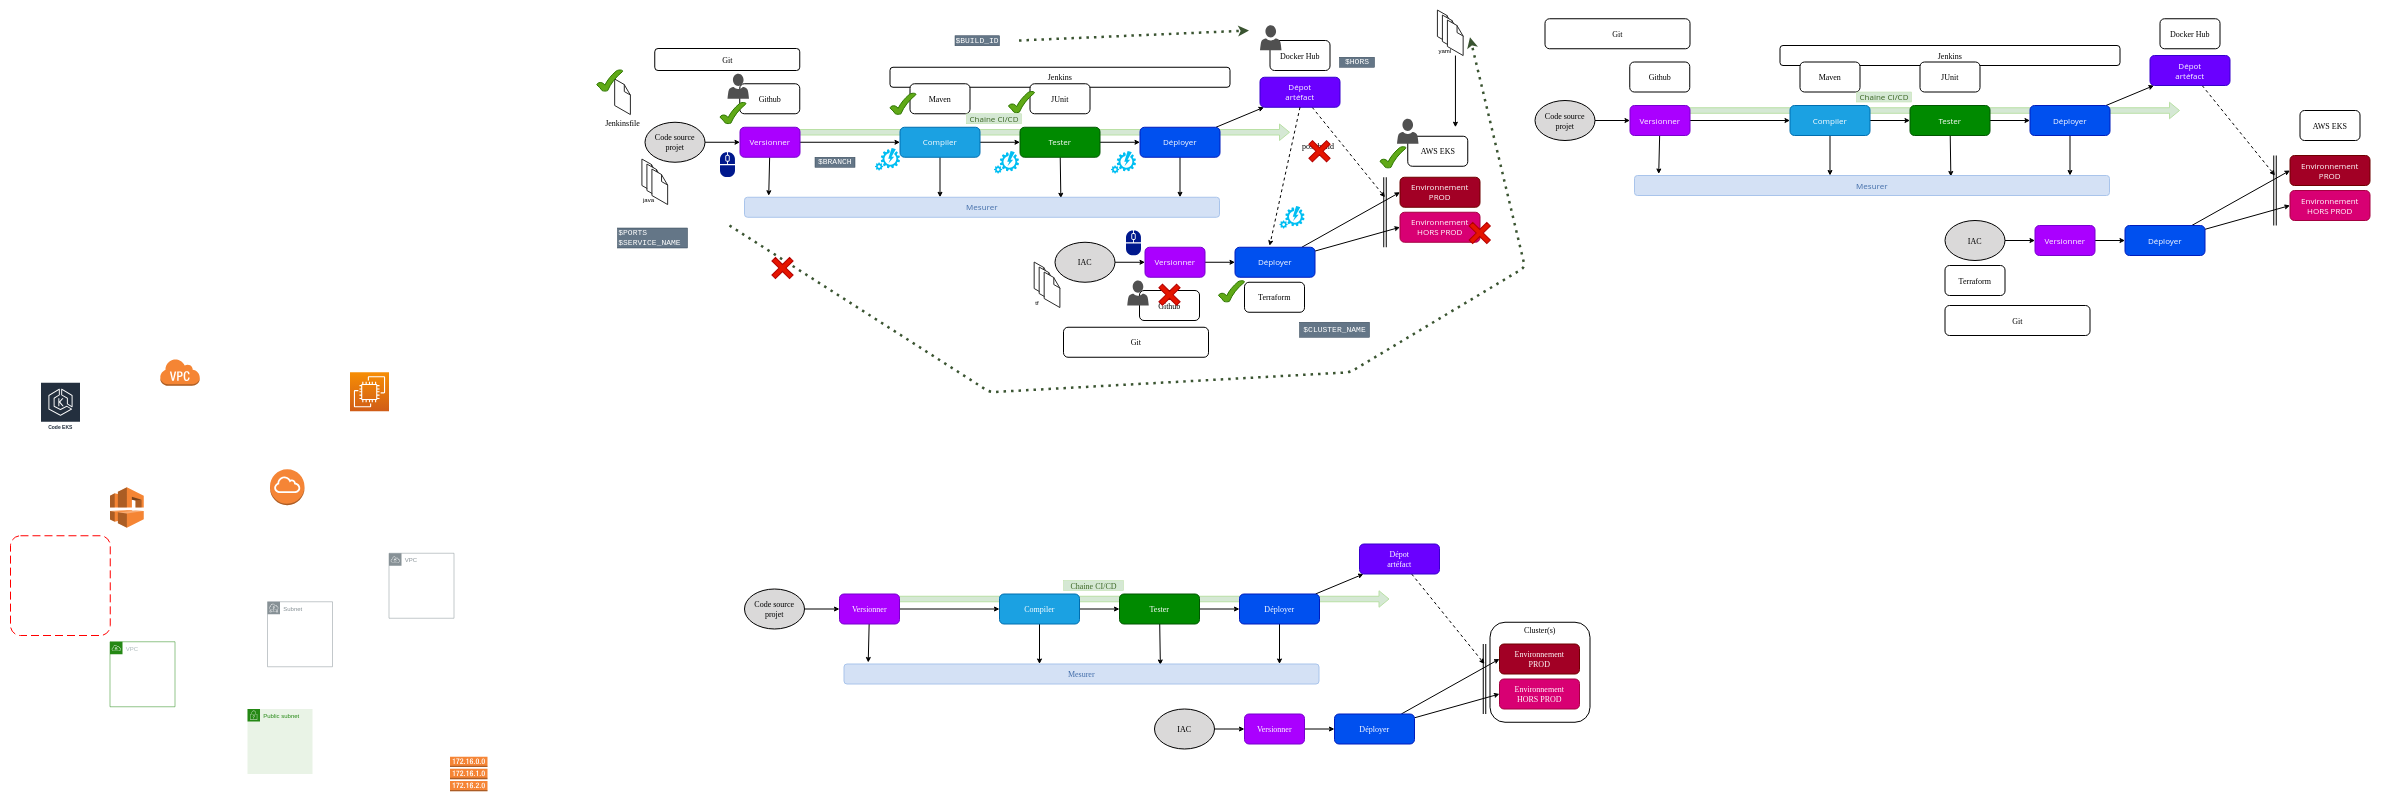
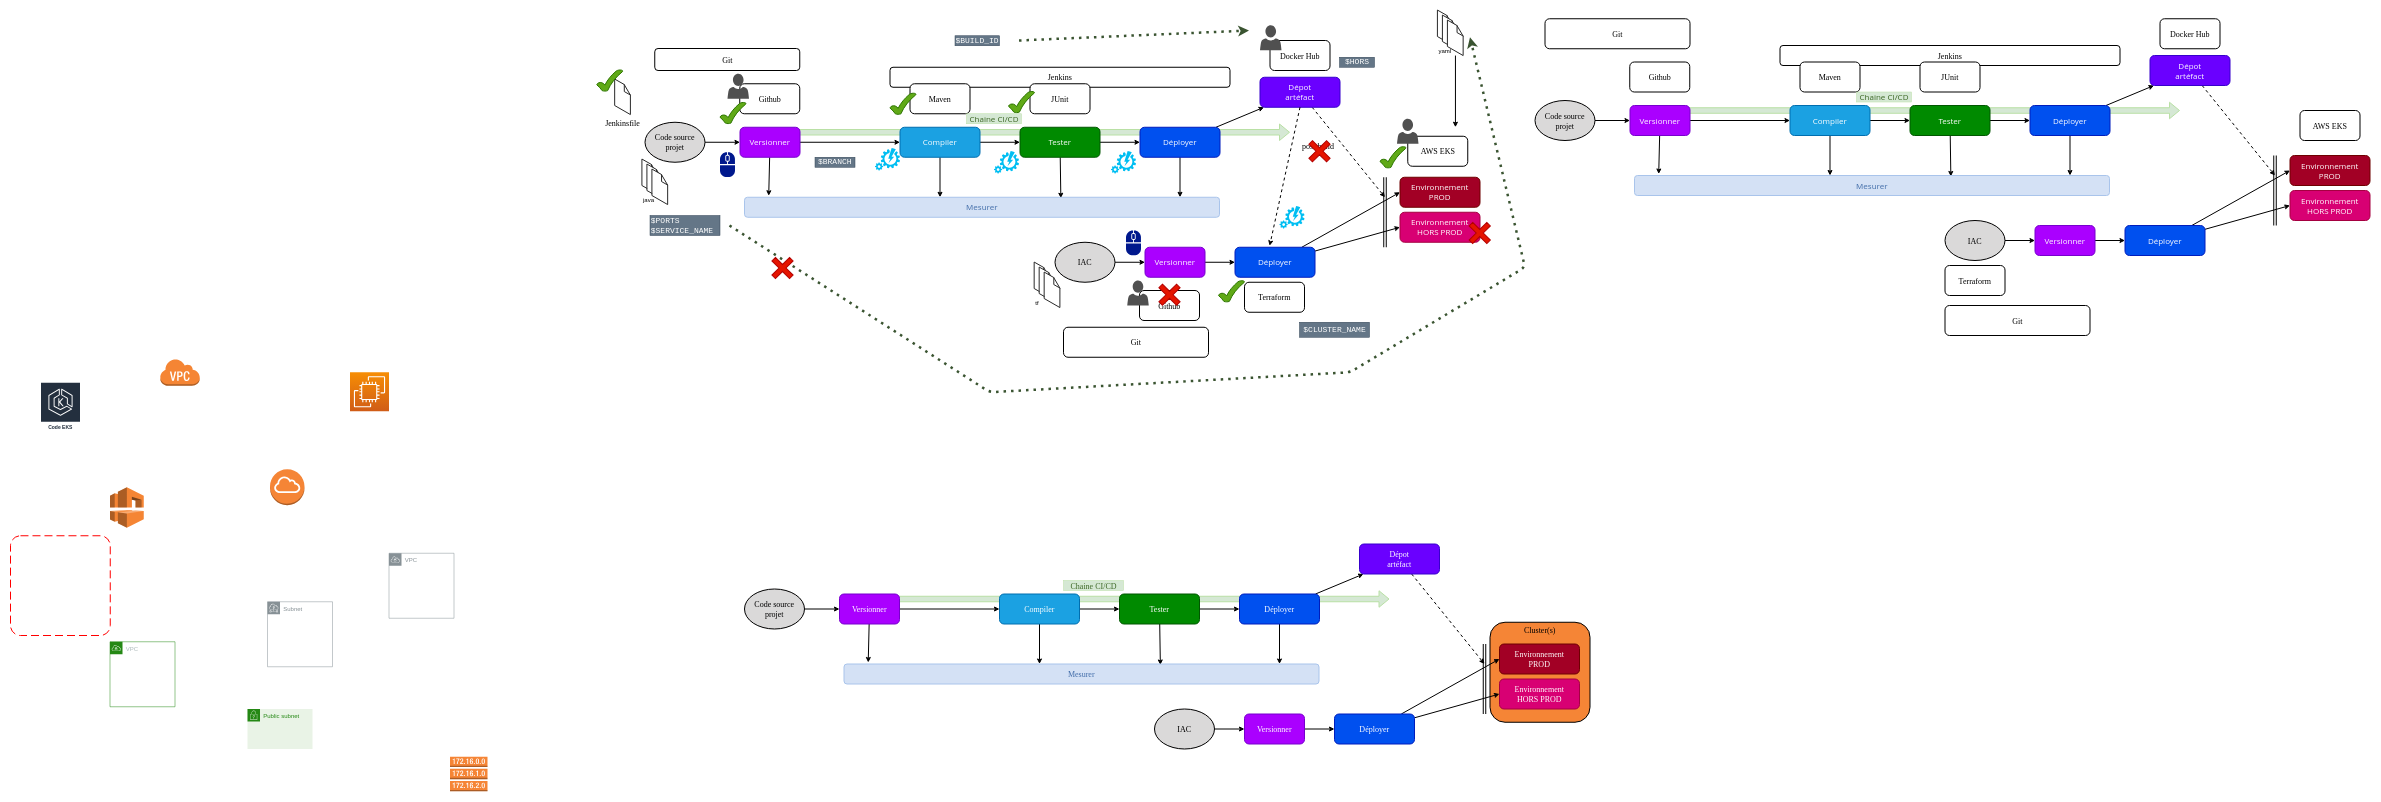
- <mxCell id="136" value="$PORTS&lt;br&gt;$SERVICE_NAME" style="text;html=1;align=left;verticalAlign=middle;resizable=0;points=[];;autosize=1;fontSize=16;fontFamily=Courier New;fillColor=#647687;strokeColor=#314354;fontColor=#ffffff;" vertex="1" parent="1"><mxGeometry x="1234" y="455.5" width="140" height="40" as="geometry" /></mxCell>
+ <mxCell id="136" value="$PORTS&lt;br&gt;$SERVICE_NAME" style="text;html=1;align=left;verticalAlign=middle;resizable=0;points=[];;autosize=1;fontSize=16;fontFamily=Courier New;fillColor=#647687;strokeColor=#314354;fontColor=#ffffff;" vertex="1" parent="1"><mxGeometry x="1299" y="430.5" width="140" height="40" as="geometry" /></mxCell>
- <mxCell id="2" value="Cluster(s)" style="rounded=1;whiteSpace=wrap;html=1;shadow=0;comic=0;strokeWidth=2;fontFamily=Verdana;fontSize=16;verticalAlign=top;" vertex="1" parent="1"><mxGeometry x="2979" y="1244" width="200" height="200" as="geometry" /></mxCell>
+ <mxCell id="2" value="Cluster(s)" style="rounded=1;whiteSpace=wrap;html=1;shadow=0;comic=0;strokeWidth=2;fontFamily=Verdana;fontSize=16;verticalAlign=top;fillColor=#f58536;" vertex="1" parent="1"><mxGeometry x="2979" y="1244" width="200" height="200" as="geometry" /></mxCell>
- <mxCell id="158" value="Public subnet" style="points=[[0,0],[0.25,0],[0.5,0],[0.75,0],[1,0],[1,0.25],[1,0.5],[1,0.75],[1,1],[0.75,1],[0.5,1],[0.25,1],[0,1],[0,0.75],[0,0.5],[0,0.25]];outlineConnect=0;gradientColor=none;html=1;whiteSpace=wrap;fontSize=12;fontStyle=0;shape=mxgraph.aws4.group;grIcon=mxgraph.aws4.group_security_group;grStroke=0;strokeColor=#248814;fillColor=#E9F3E6;verticalAlign=top;align=left;spacingLeft=30;fontColor=#248814;dashed=0;rounded=1;shadow=0;comic=0;" vertex="1" parent="1"><mxGeometry x="494" y="1417.5" width="130" height="130" as="geometry" /></mxCell>
+ <mxCell id="158" value="Public subnet" style="points=[[0,0],[0.25,0],[0.5,0],[0.75,0],[1,0],[1,0.25],[1,0.5],[1,0.75],[1,1],[0.75,1],[0.5,1],[0.25,1],[0,1],[0,0.75],[0,0.5],[0,0.25]];outlineConnect=0;gradientColor=none;html=1;whiteSpace=wrap;fontSize=12;fontStyle=0;shape=mxgraph.aws4.group;grIcon=mxgraph.aws4.group_security_group;grStroke=0;strokeColor=#248814;fillColor=#E9F3E6;verticalAlign=top;align=left;spacingLeft=30;fontColor=#248814;dashed=0;rounded=1;shadow=0;comic=0;" vertex="1" parent="1"><mxGeometry x="494" y="1417.5" width="130" height="80" as="geometry" /></mxCell>
